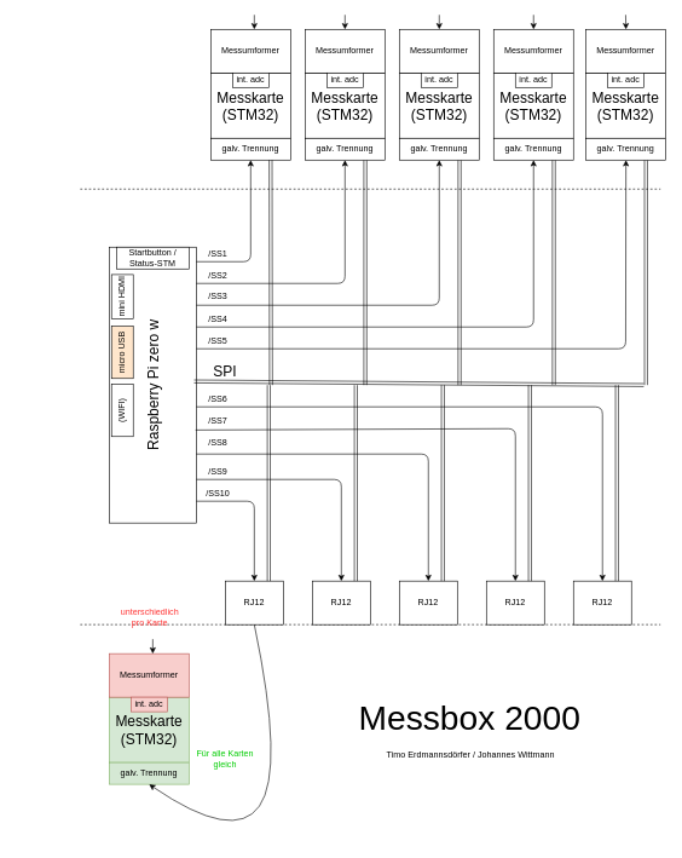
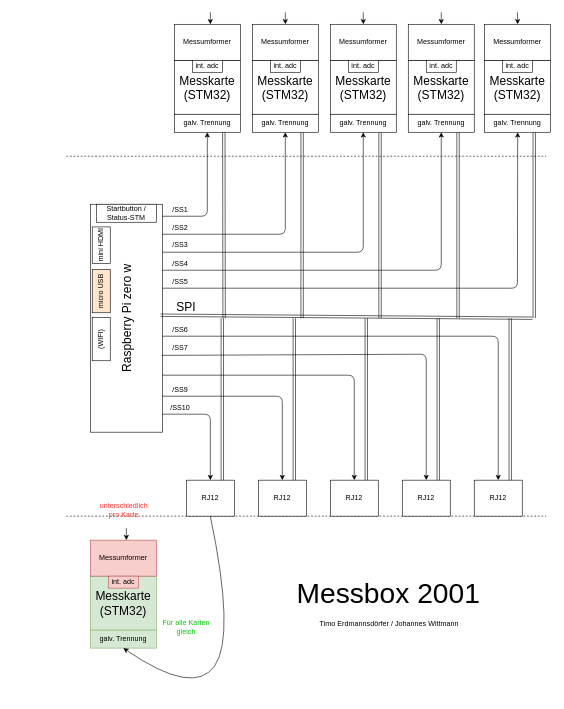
- <mxCell id="62" value="/SS8" style="text;html=1;strokeColor=none;fillColor=none;align=center;verticalAlign=middle;whiteSpace=wrap;rounded=0;" parent="1" vertex="1"><mxGeometry x="280" y="600" width="40" height="20" as="geometry" /></mxCell>
- <mxCell id="77" value="&lt;font style=&quot;font-size: 47px&quot;&gt;Messbox 2000&lt;/font&gt;" style="text;html=1;strokeColor=none;fillColor=none;align=center;verticalAlign=middle;whiteSpace=wrap;rounded=0;" parent="1" vertex="1"><mxGeometry x="457" y="910" width="380" height="160" as="geometry" /></mxCell>
+ <mxCell id="77" value="&lt;font style=&quot;font-size: 47px&quot;&gt;Messbox 2001&lt;/font&gt;" style="text;html=1;strokeColor=none;fillColor=none;align=center;verticalAlign=middle;whiteSpace=wrap;rounded=0;" parent="1" vertex="1"><mxGeometry x="457" y="910" width="380" height="160" as="geometry" /></mxCell>
